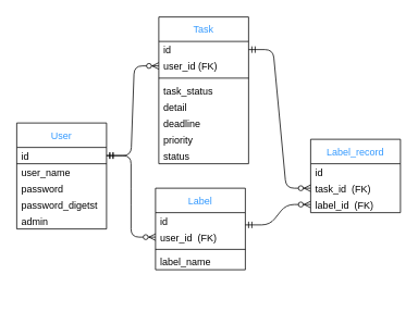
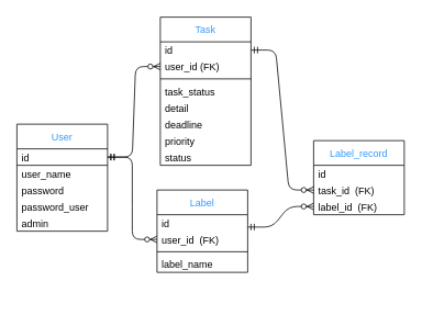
- <mxCell id="7" value="password_digetst" style="text;strokeColor=none;fillColor=none;spacingLeft=4;spacingRight=4;overflow=hidden;rotatable=0;points=[[0,0.5],[1,0.5]];portConstraint=eastwest;fontSize=12;verticalAlign=middle;" parent="3" vertex="1"><mxGeometry y="90" width="110" height="20" as="geometry" /></mxCell>
+ <mxCell id="7" value="password_user" style="text;strokeColor=none;fillColor=none;spacingLeft=4;spacingRight=4;overflow=hidden;rotatable=0;points=[[0,0.5],[1,0.5]];portConstraint=eastwest;fontSize=12;verticalAlign=middle;" parent="3" vertex="1"><mxGeometry y="90" width="110" height="20" as="geometry" /></mxCell>
